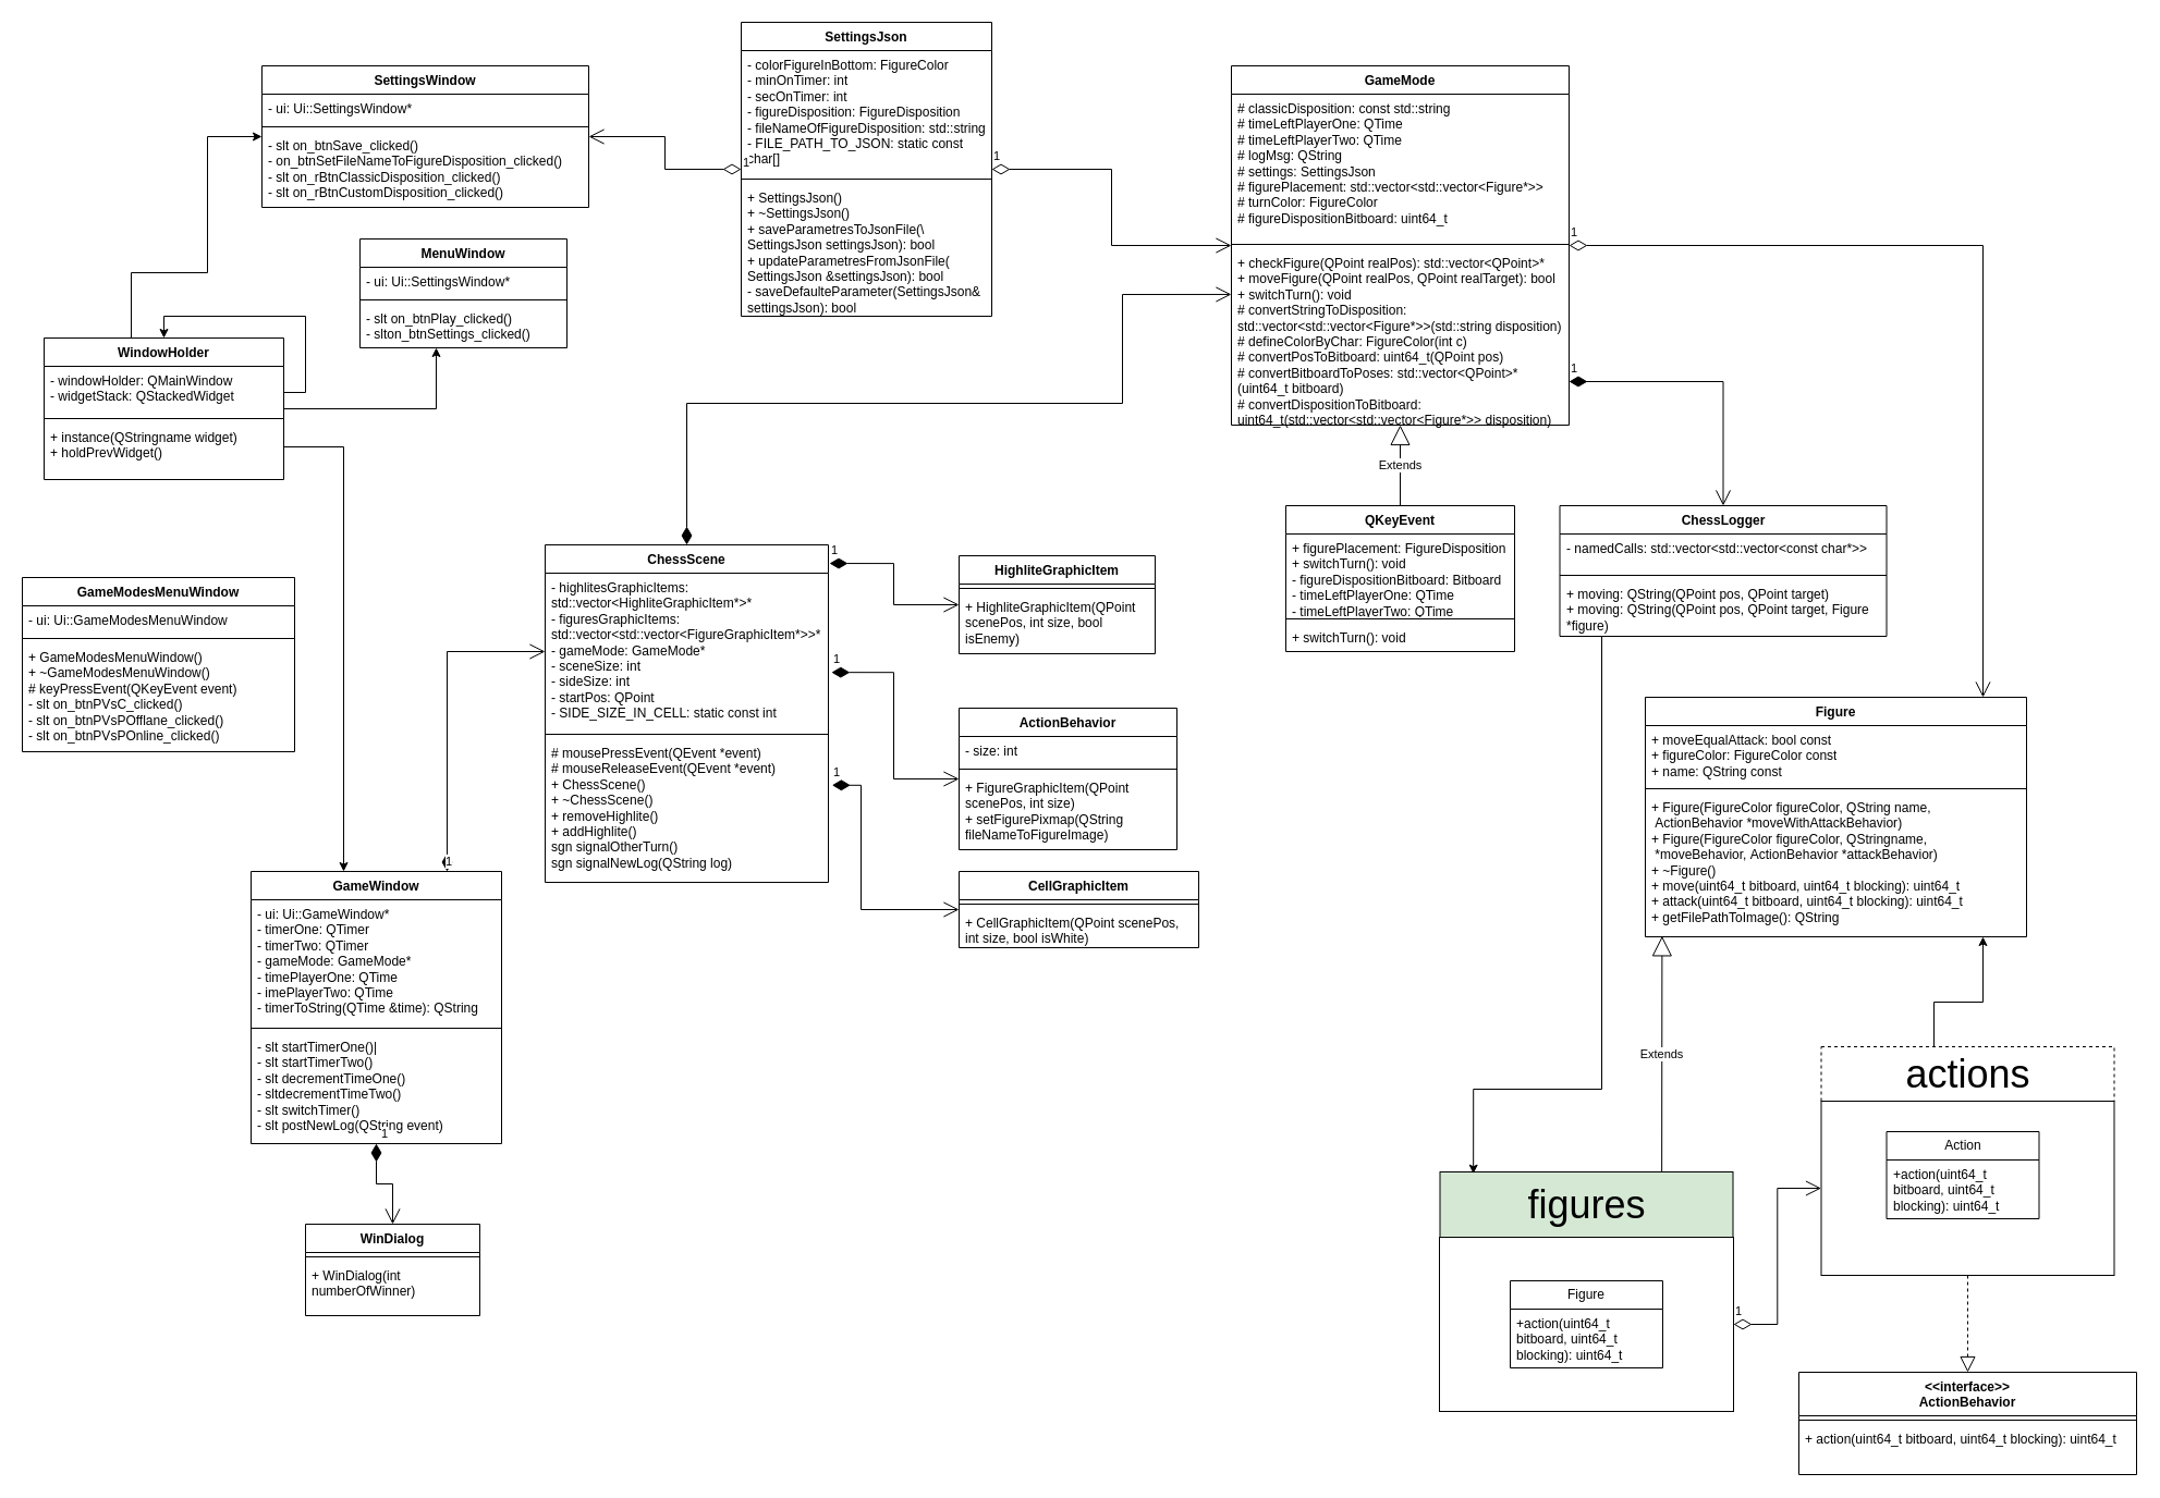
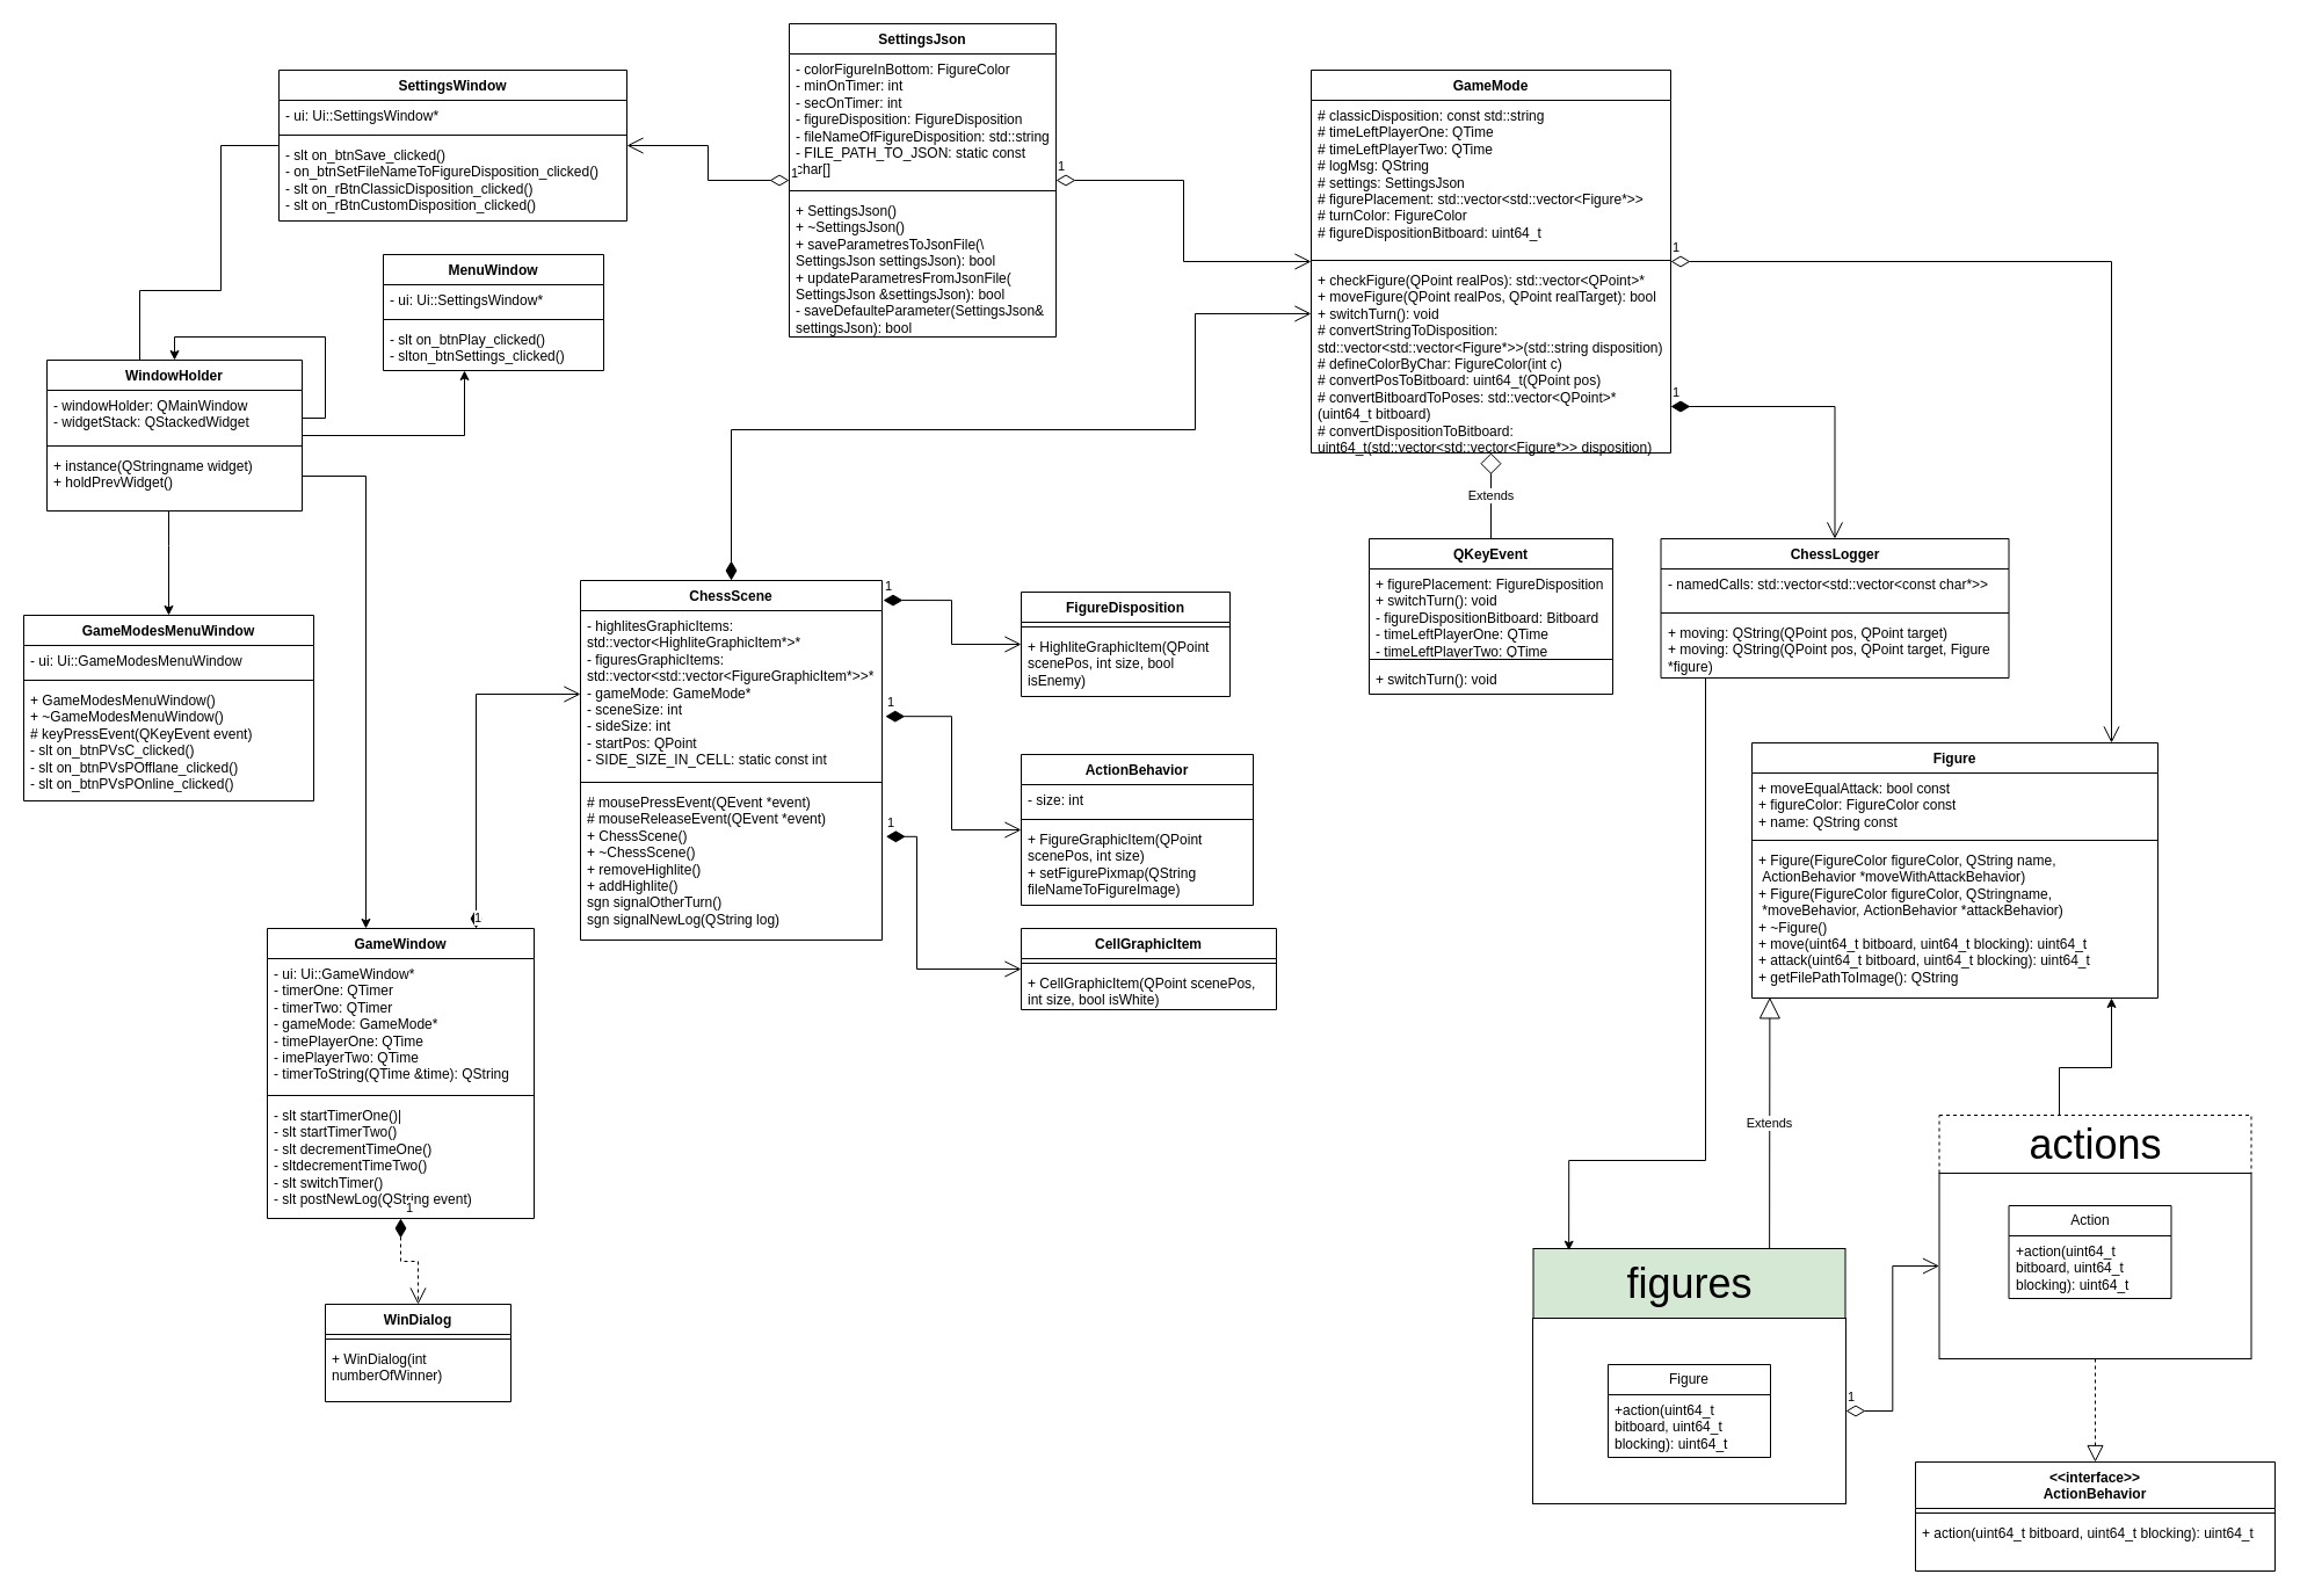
- <mxCell id="8" style="edgeStyle=orthogonalEdgeStyle;rounded=0;orthogonalLoop=1;jettySize=auto;html=1;" edge="1" parent="1" source="11" target="37"><mxGeometry relative="1" as="geometry"><Array as="points"><mxPoint x="120" y="250" /><mxPoint x="190" y="250" /><mxPoint x="190" y="125" /></Array></mxGeometry></mxCell>
+ <mxCell id="8" style="edgeStyle=orthogonalEdgeStyle;rounded=0;orthogonalLoop=1;jettySize=auto;html=1;endArrow=none;" edge="1" parent="1" source="11" target="37"><mxGeometry relative="1" as="geometry"><Array as="points"><mxPoint x="120" y="250" /><mxPoint x="190" y="250" /><mxPoint x="190" y="125" /></Array></mxGeometry></mxCell>
- <mxCell id="83" value="Extends" style="endArrow=block;endSize=16;endFill=0;html=1;rounded=0;" edge="1" parent="1" source="75" target="79"><mxGeometry width="160" relative="1" as="geometry"><mxPoint x="1160" y="30" as="sourcePoint" /><mxPoint x="1320" y="30" as="targetPoint" /></mxGeometry></mxCell>
+ <mxCell id="83" value="Extends" style="endArrow=diamond;endSize=16;endFill=0;html=1;rounded=0;" edge="1" parent="1" source="75" target="79"><mxGeometry width="160" relative="1" as="geometry"><mxPoint x="1160" y="30" as="sourcePoint" /><mxPoint x="1320" y="30" as="targetPoint" /></mxGeometry></mxCell>
+ <mxCell id="7" style="edgeStyle=orthogonalEdgeStyle;rounded=0;orthogonalLoop=1;jettySize=auto;html=1;" edge="1" parent="1" source="11" target="3"><mxGeometry relative="1" as="geometry"><Array as="points"><mxPoint x="145" y="470" /><mxPoint x="145" y="470" /></Array></mxGeometry></mxCell>
- <mxCell id="20" value="HighliteGraphicItem" style="swimlane;fontStyle=1;align=center;verticalAlign=top;childLayout=stackLayout;horizontal=1;startSize=26;horizontalStack=0;resizeParent=1;resizeParentMax=0;resizeLast=0;collapsible=1;marginBottom=0;whiteSpace=wrap;html=1;" vertex="1" parent="1"><mxGeometry x="880" y="510" width="180" height="90" as="geometry" /></mxCell>
+ <mxCell id="20" value="FigureDisposition" style="swimlane;fontStyle=1;align=center;verticalAlign=top;childLayout=stackLayout;horizontal=1;startSize=26;horizontalStack=0;resizeParent=1;resizeParentMax=0;resizeLast=0;collapsible=1;marginBottom=0;whiteSpace=wrap;html=1;" vertex="1" parent="1"><mxGeometry x="880" y="510" width="180" height="90" as="geometry" /></mxCell>
- <mxCell id="68" value="1" style="endArrow=open;html=1;endSize=12;startArrow=diamondThin;startSize=14;startFill=1;edgeStyle=orthogonalEdgeStyle;align=left;verticalAlign=bottom;rounded=0;" edge="1" parent="1" source="45" target="34"><mxGeometry x="-1" y="3" relative="1" as="geometry"><mxPoint x="370" y="1084" as="sourcePoint" /><mxPoint x="530" y="1084" as="targetPoint" /></mxGeometry></mxCell>
+ <mxCell id="68" value="1" style="endArrow=open;html=1;endSize=12;startArrow=diamondThin;startSize=14;startFill=1;edgeStyle=orthogonalEdgeStyle;align=left;verticalAlign=bottom;rounded=0;dashed=1;" edge="1" parent="1" source="45" target="34"><mxGeometry x="-1" y="3" relative="1" as="geometry"><mxPoint x="370" y="1084" as="sourcePoint" /><mxPoint x="530" y="1084" as="targetPoint" /></mxGeometry></mxCell>
